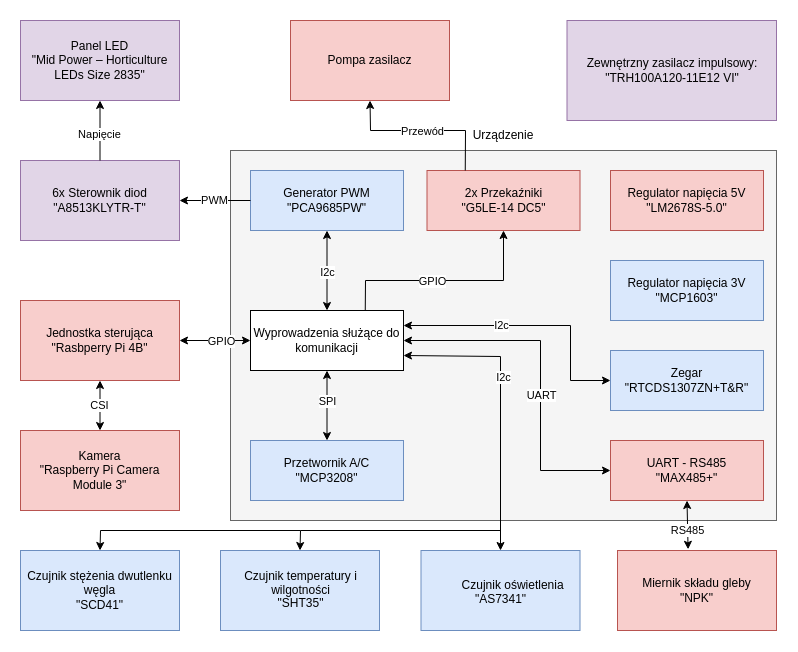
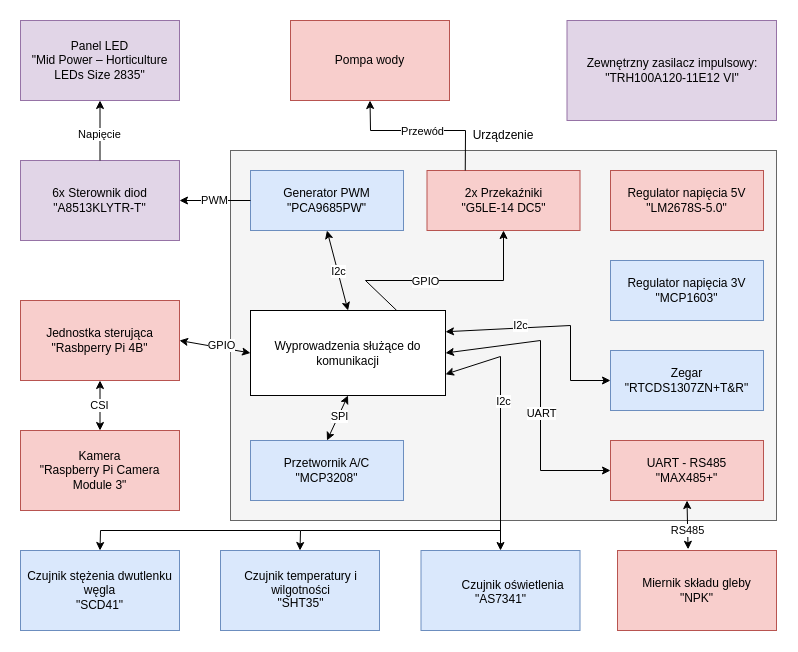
- <mxCell id="5" value="Pompa zasilacz" style="rounded=0;whiteSpace=wrap;html=1;fillColor=#f8cecc;strokeColor=#b85450;" parent="1" vertex="1"><mxGeometry x="290" y="20" width="159" height="80" as="geometry" /></mxCell>
+ <mxCell id="5" value="Pompa wody" style="rounded=0;whiteSpace=wrap;html=1;fillColor=#f8cecc;strokeColor=#b85450;" parent="1" vertex="1"><mxGeometry x="290" y="20" width="159" height="80" as="geometry" /></mxCell>
- <mxCell id="19" value="Wyprowadzenia służące do komunikacji" style="rounded=0;whiteSpace=wrap;html=1;align=center;" vertex="1" parent="1"><mxGeometry x="250" y="310" width="153" height="60" as="geometry" /></mxCell>
+ <mxCell id="19" value="Wyprowadzenia służące do komunikacji" style="rounded=0;whiteSpace=wrap;html=1;align=center;" vertex="1" parent="1"><mxGeometry x="250" y="310" width="195" height="85" as="geometry" /></mxCell>
